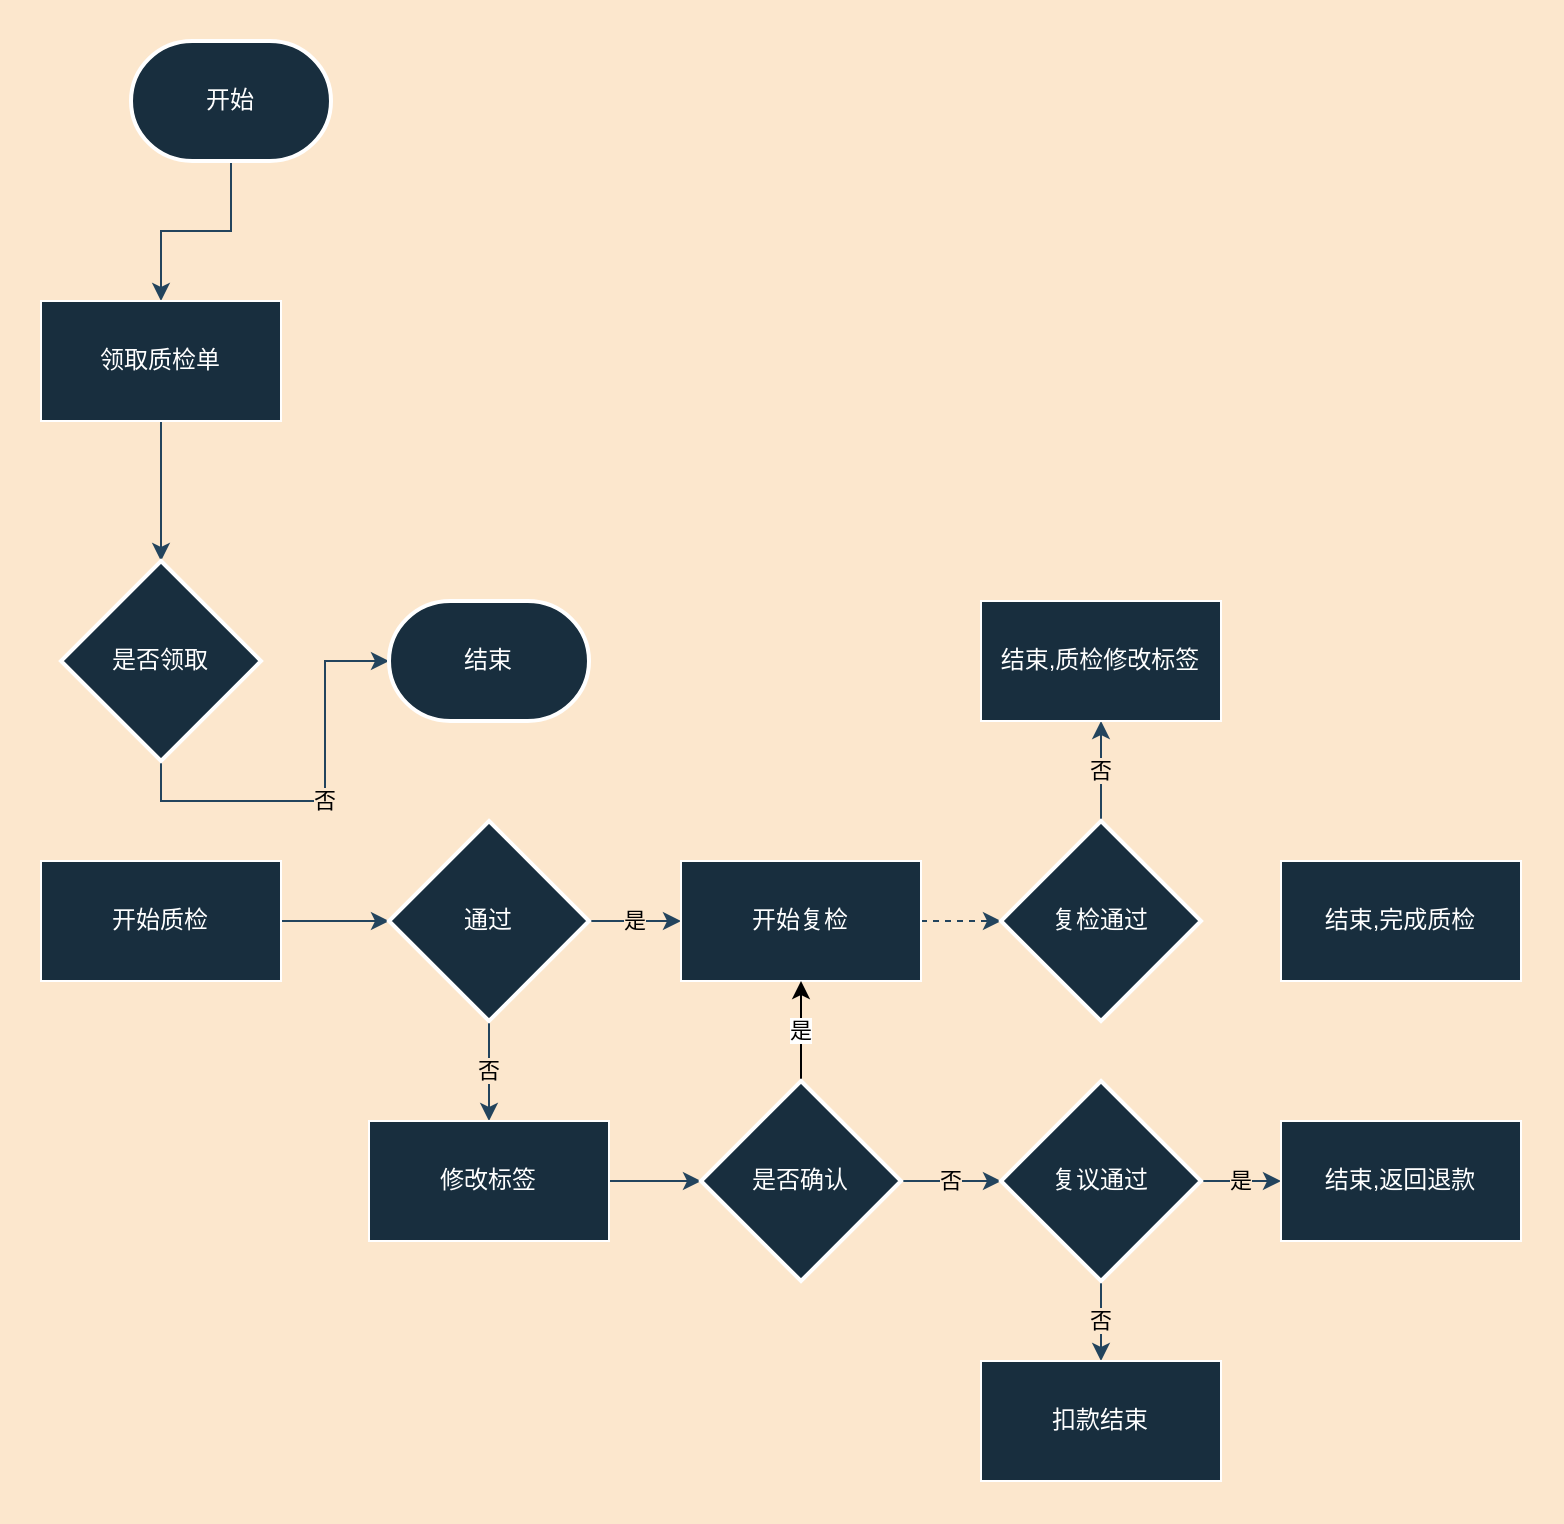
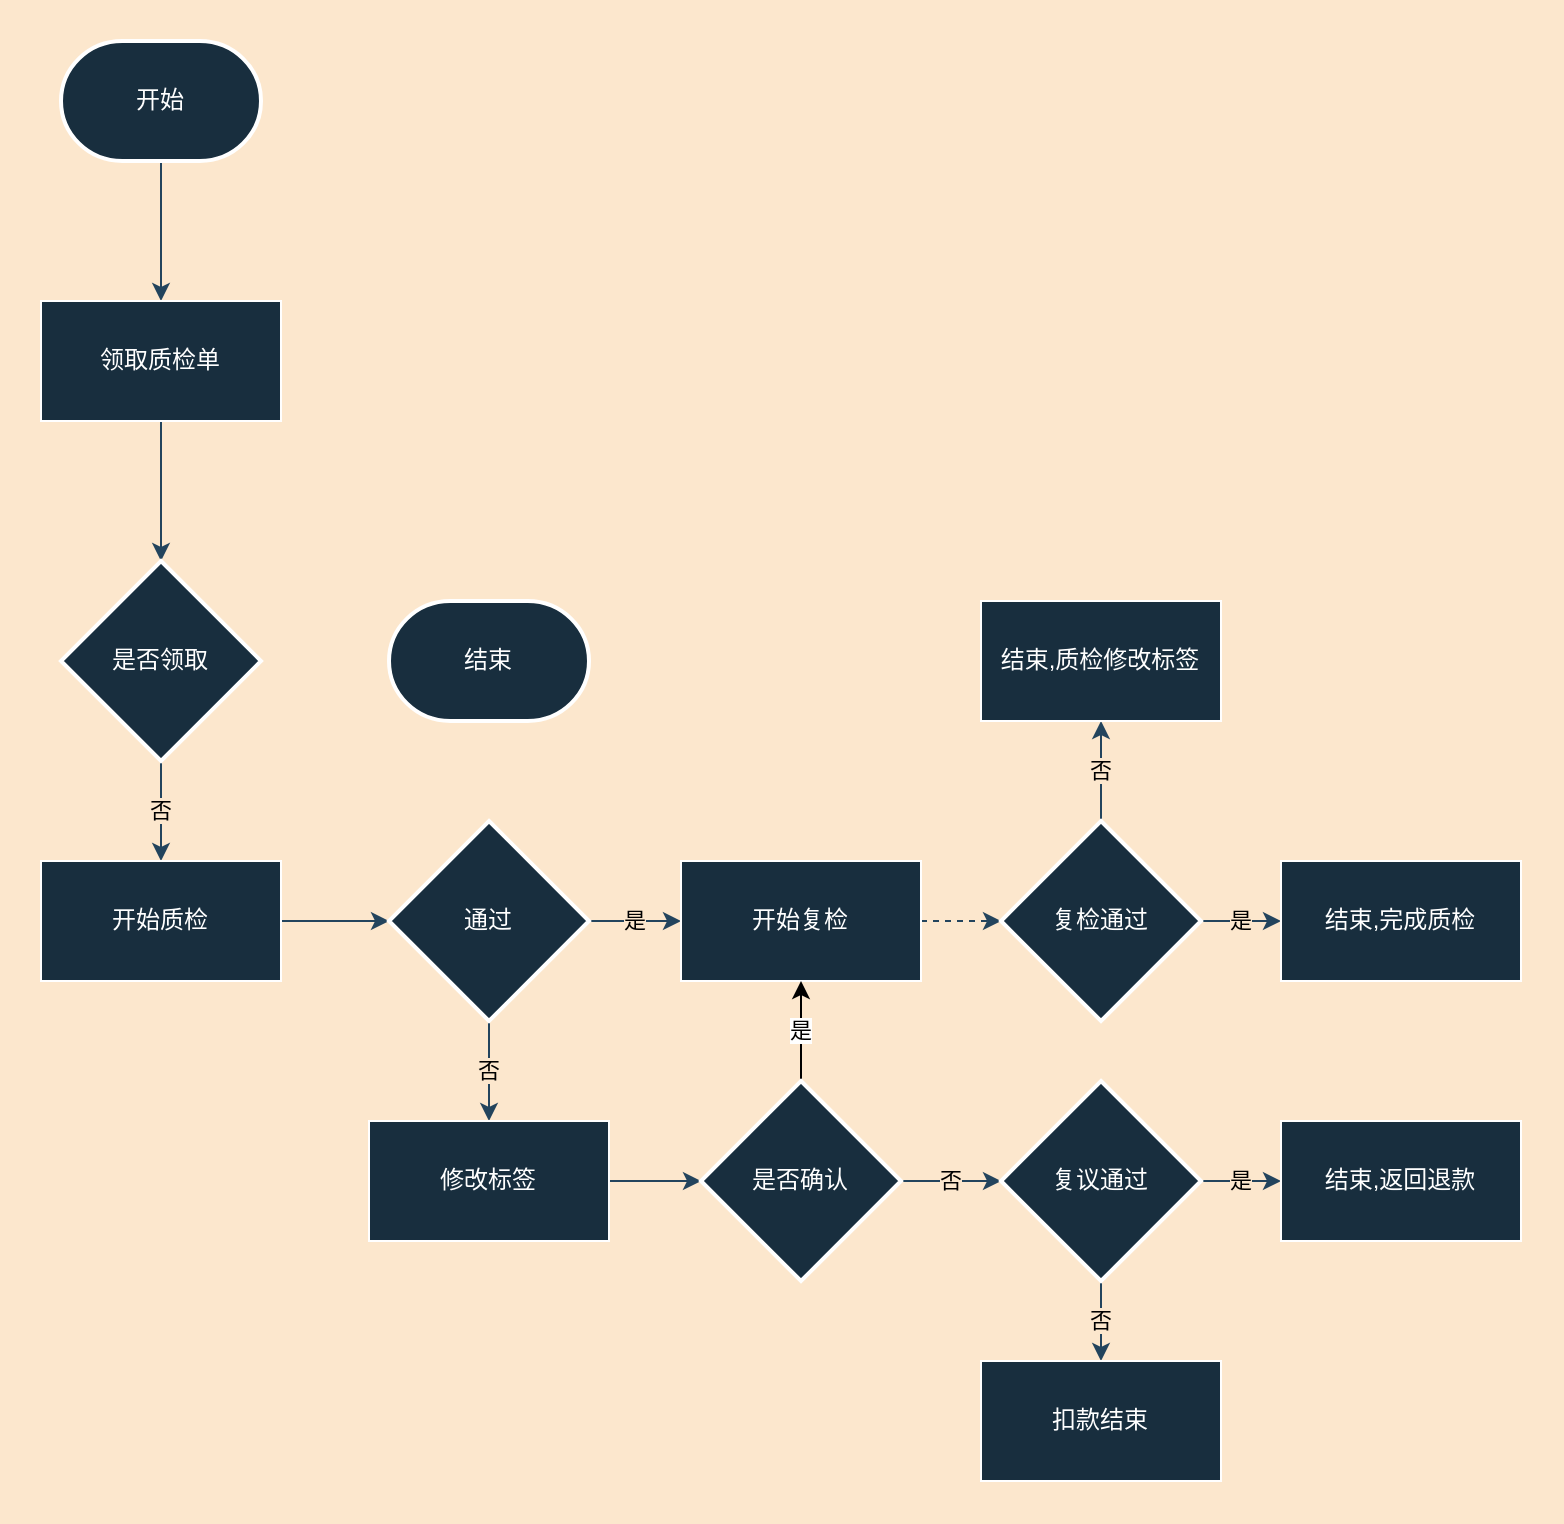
- <mxCell id="3" value="开始" style="strokeWidth=2;html=1;shape=mxgraph.flowchart.terminator;whiteSpace=wrap;rounded=0;fillColor=#182E3E;strokeColor=#FFFFFF;fontColor=#FFFFFF;" parent="1" vertex="1"><mxGeometry x="65" y="20" width="100" height="60" as="geometry" /></mxCell>
+ <mxCell id="3" value="开始" style="strokeWidth=2;html=1;shape=mxgraph.flowchart.terminator;whiteSpace=wrap;rounded=0;fillColor=#182E3E;strokeColor=#FFFFFF;fontColor=#FFFFFF;" parent="1" vertex="1"><mxGeometry x="30" y="20" width="100" height="60" as="geometry" /></mxCell>
- <mxCell id="6" value="否" style="edgeStyle=orthogonalEdgeStyle;rounded=0;orthogonalLoop=1;jettySize=auto;html=1;exitX=0.5;exitY=1;exitDx=0;exitDy=0;exitPerimeter=0;labelBackgroundColor=#FCE7CD;strokeColor=#23445D;" parent="1" source="7" target="8" edge="1"><mxGeometry relative="1" as="geometry" /></mxCell>
+ <mxCell id="6" value="否" style="edgeStyle=orthogonalEdgeStyle;rounded=0;orthogonalLoop=1;jettySize=auto;html=1;exitX=0.5;exitY=1;exitDx=0;exitDy=0;exitPerimeter=0;labelBackgroundColor=#FCE7CD;strokeColor=#23445D;" parent="1" source="7" target="10" edge="1"><mxGeometry relative="1" as="geometry" /></mxCell>
+ <mxCell id="26" value="是" style="edgeStyle=orthogonalEdgeStyle;curved=0;rounded=1;sketch=0;orthogonalLoop=1;jettySize=auto;html=1;exitX=1;exitY=0.5;exitDx=0;exitDy=0;exitPerimeter=0;labelBackgroundColor=#FCE7CD;strokeColor=#23445D;" parent="1" source="28" target="29" edge="1"><mxGeometry relative="1" as="geometry" /></mxCell>
